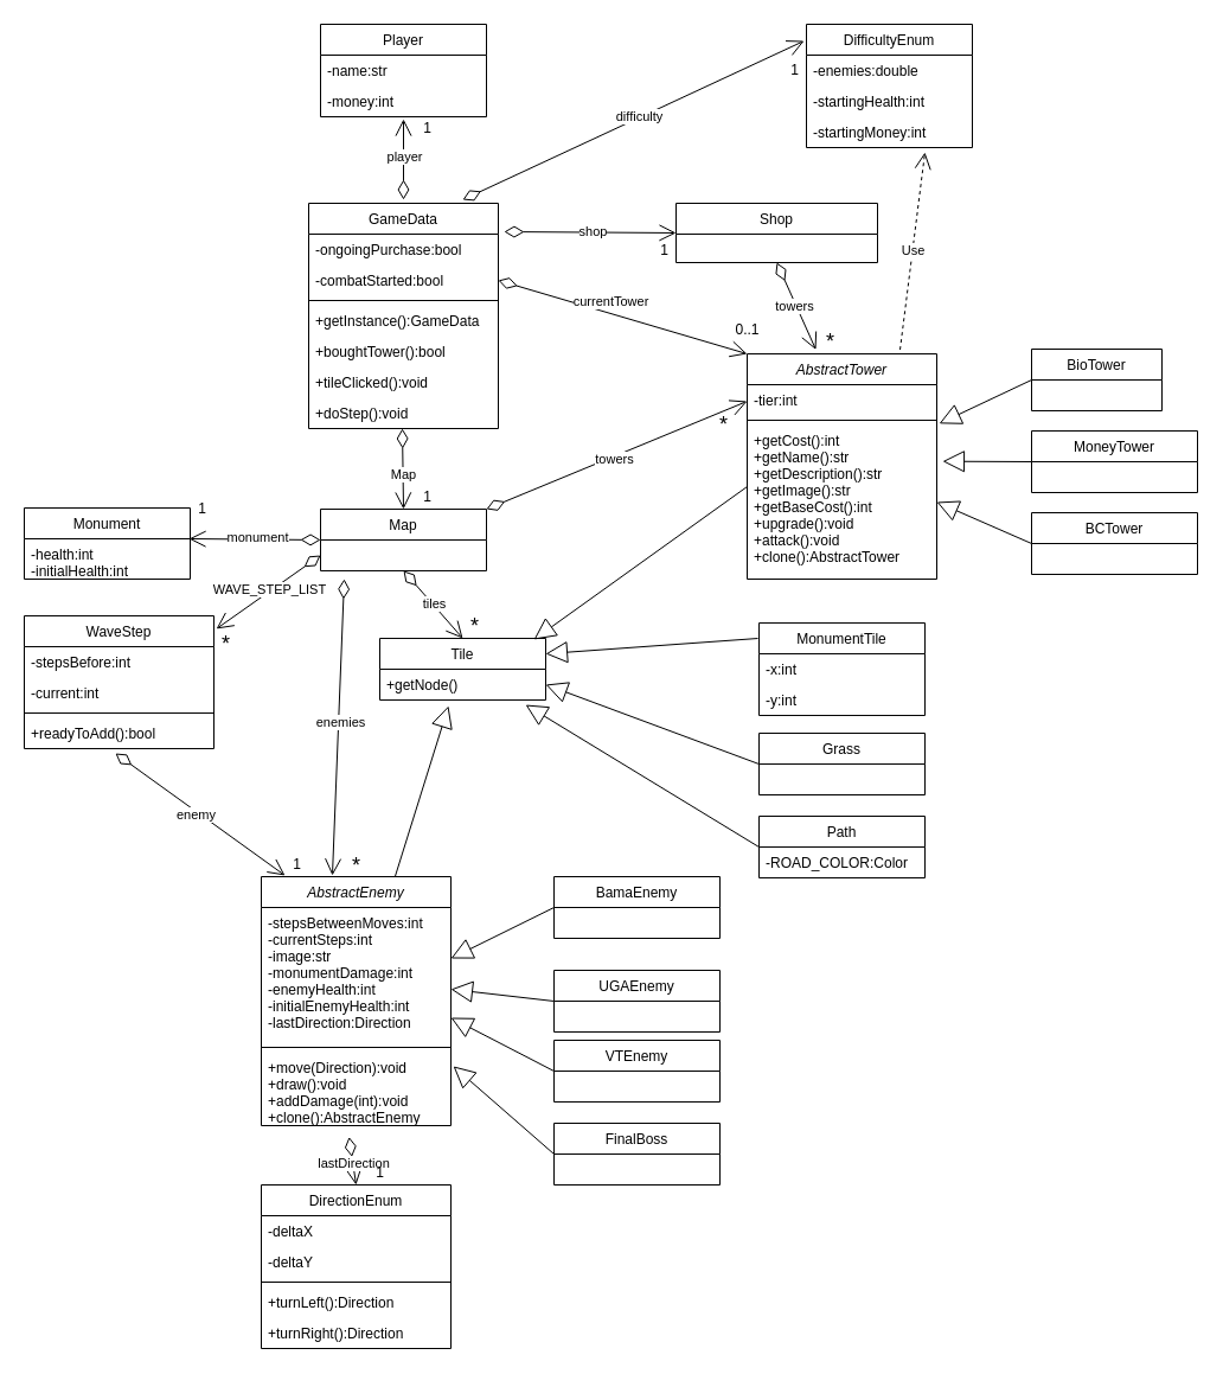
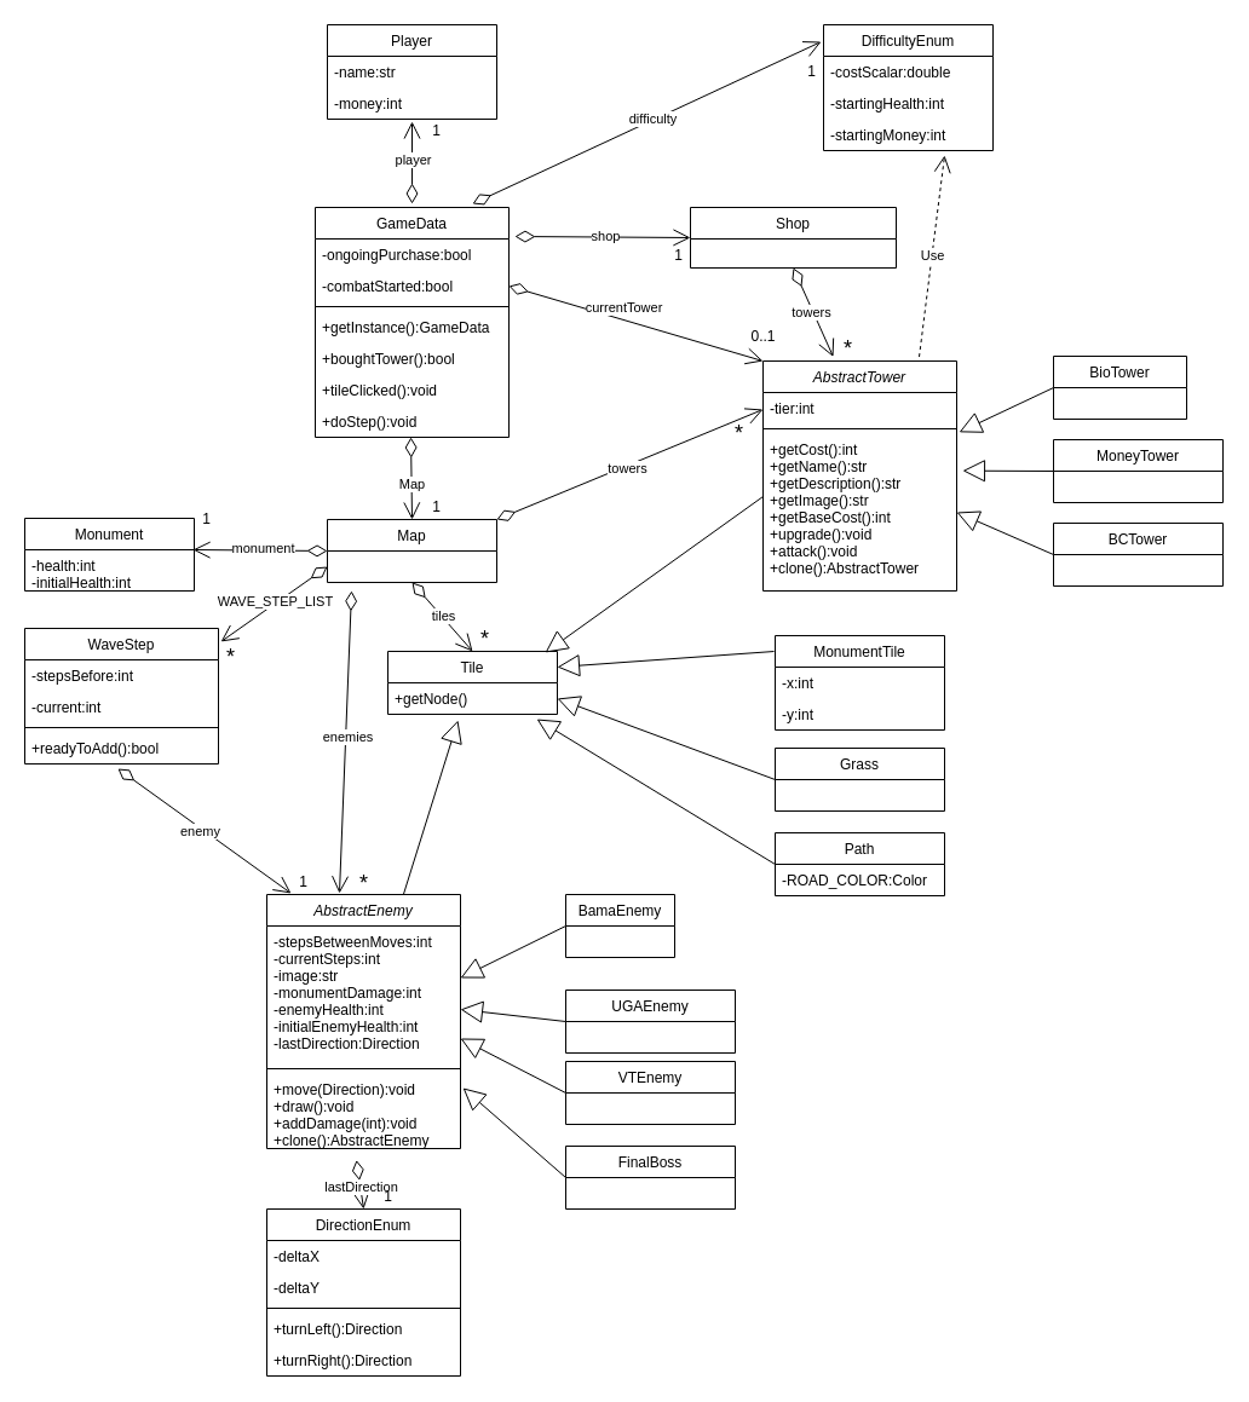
- <mxCell id="42" value="-enemies:double" style="text;strokeColor=none;fillColor=none;align=left;verticalAlign=top;spacingLeft=4;spacingRight=4;overflow=hidden;rotatable=0;points=[[0,0.5],[1,0.5]];portConstraint=eastwest;" parent="41" vertex="1"><mxGeometry y="26" width="140" height="26" as="geometry" /></mxCell>
+ <mxCell id="42" value="-costScalar:double" style="text;strokeColor=none;fillColor=none;align=left;verticalAlign=top;spacingLeft=4;spacingRight=4;overflow=hidden;rotatable=0;points=[[0,0.5],[1,0.5]];portConstraint=eastwest;" parent="41" vertex="1"><mxGeometry y="26" width="140" height="26" as="geometry" /></mxCell>
- <mxCell id="72" value="BamaEnemy" style="swimlane;fontStyle=0;childLayout=stackLayout;horizontal=1;startSize=26;fillColor=none;horizontalStack=0;resizeParent=1;resizeParentMax=0;resizeLast=0;collapsible=1;marginBottom=0;fontSize=12;" parent="1" vertex="1"><mxGeometry x="467" y="739" width="140" height="52" as="geometry" /></mxCell>
+ <mxCell id="72" value="BamaEnemy" style="swimlane;fontStyle=0;childLayout=stackLayout;horizontal=1;startSize=26;fillColor=none;horizontalStack=0;resizeParent=1;resizeParentMax=0;resizeLast=0;collapsible=1;marginBottom=0;fontSize=12;" parent="1" vertex="1"><mxGeometry x="467" y="739" width="90" height="52" as="geometry" /></mxCell>
